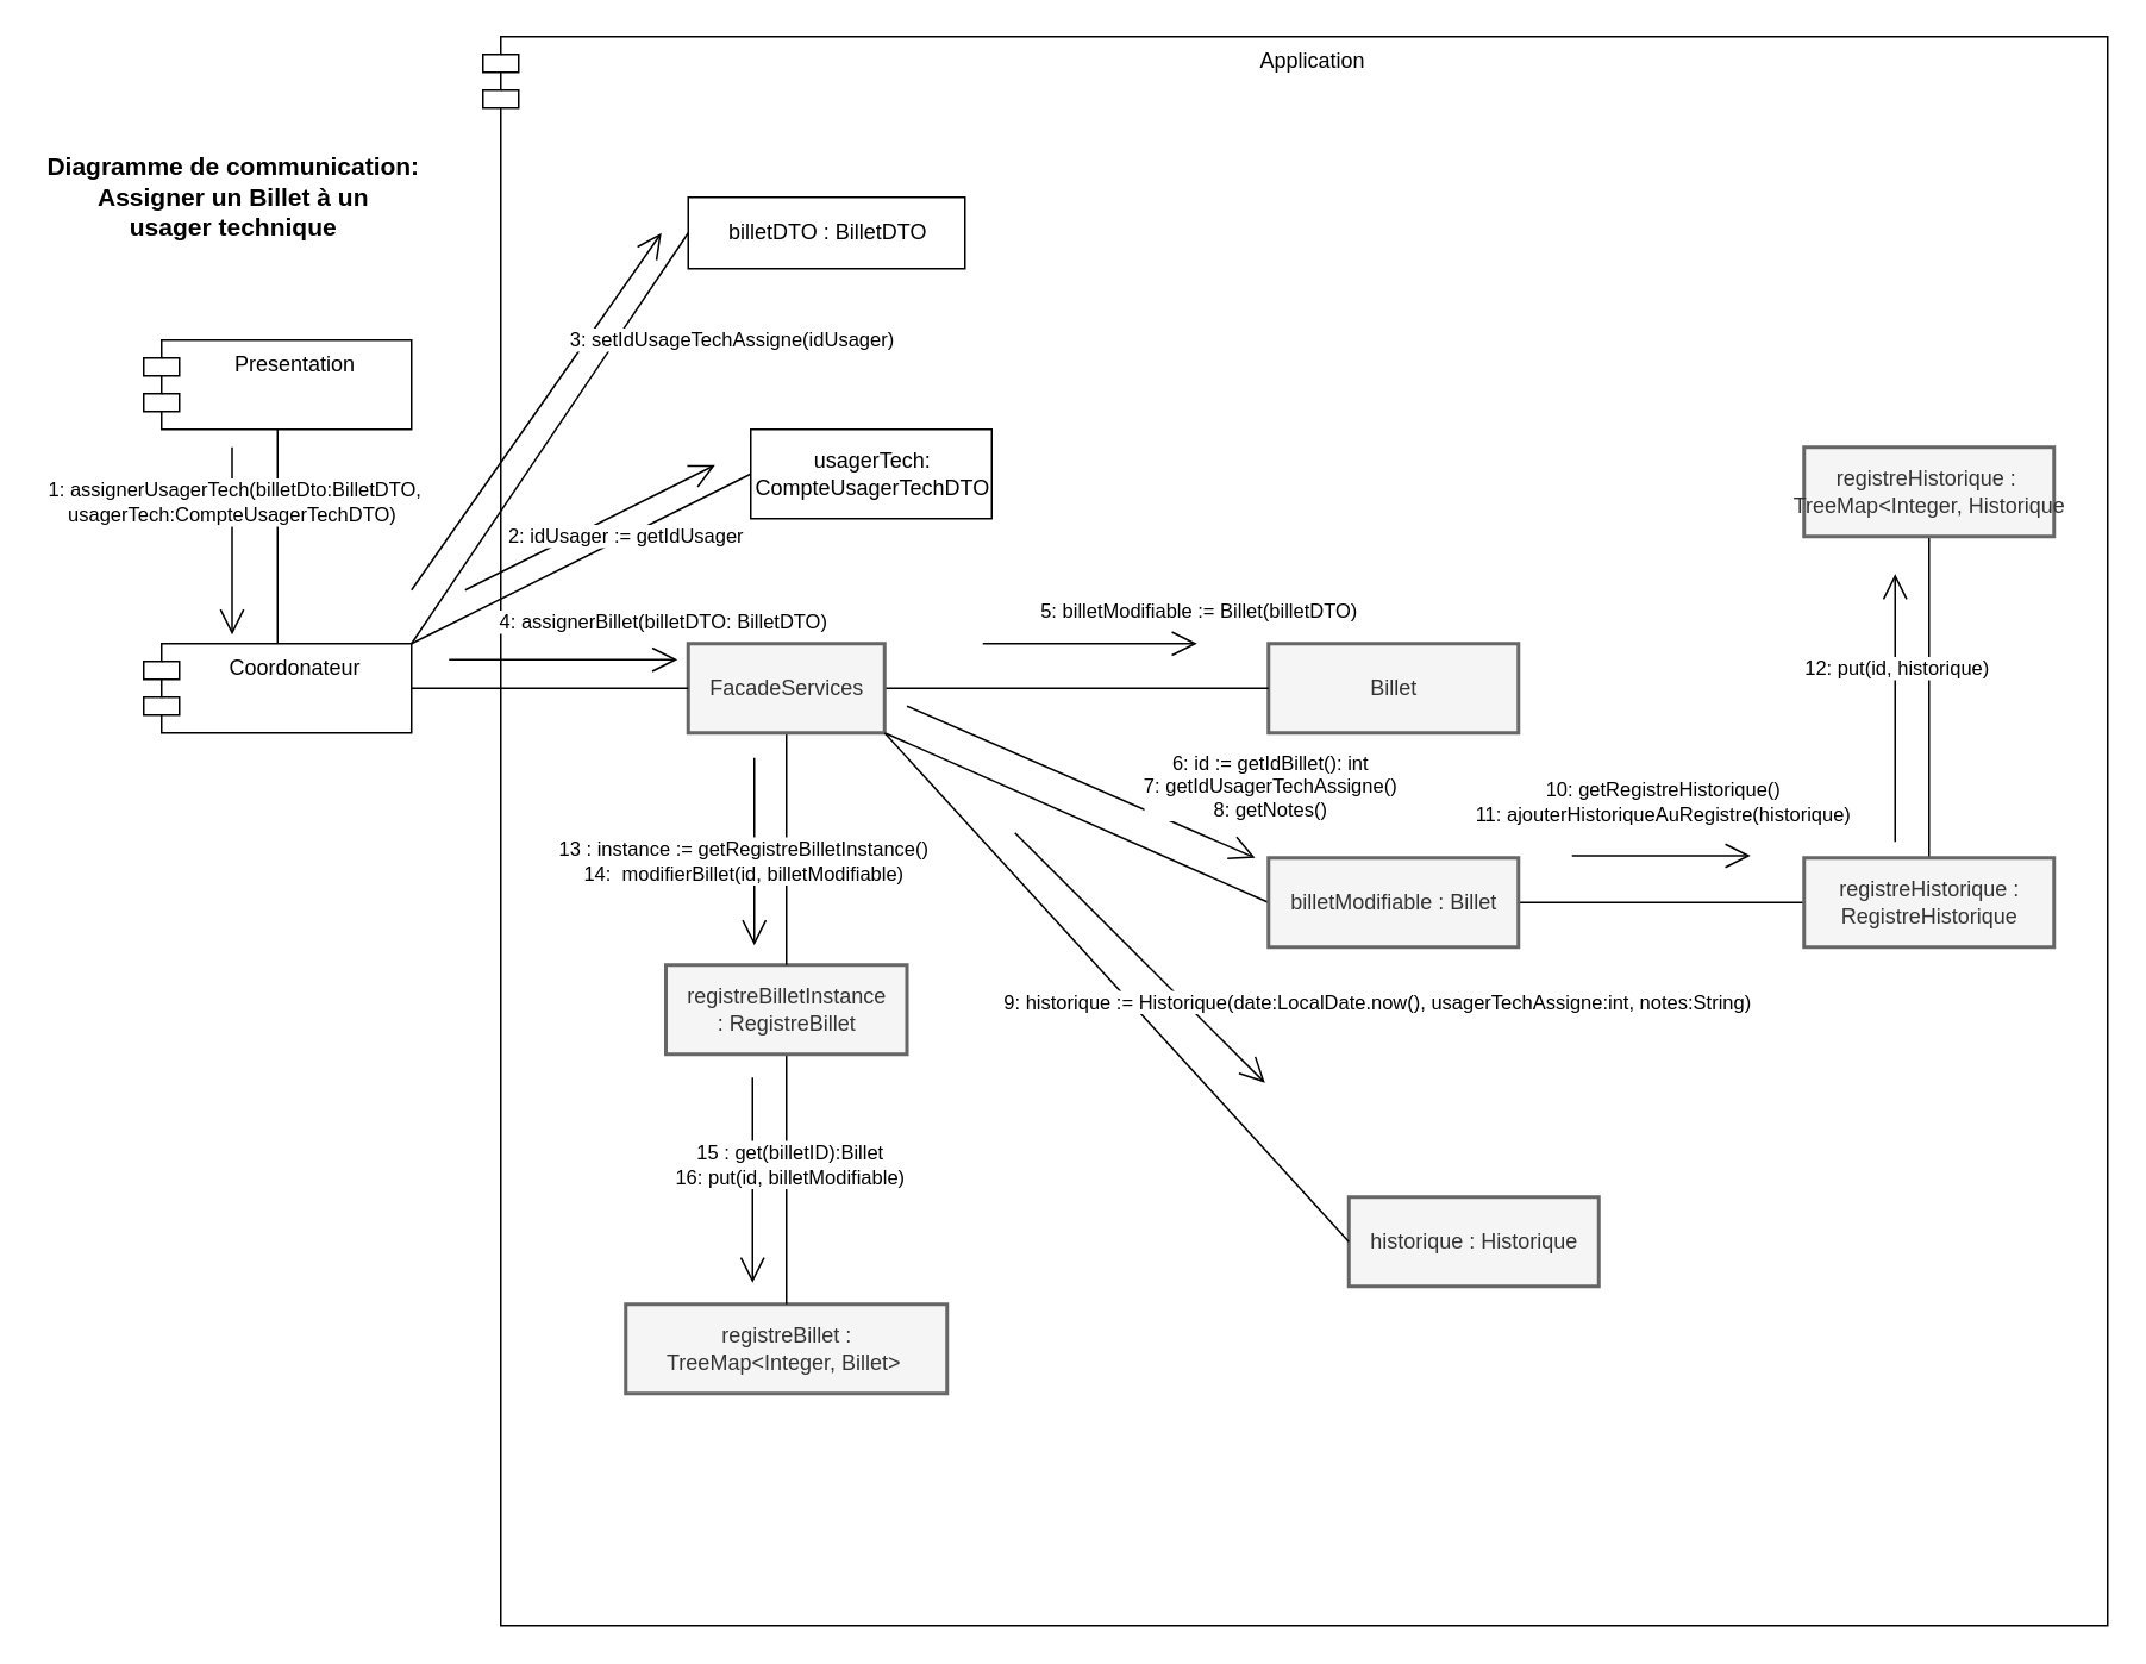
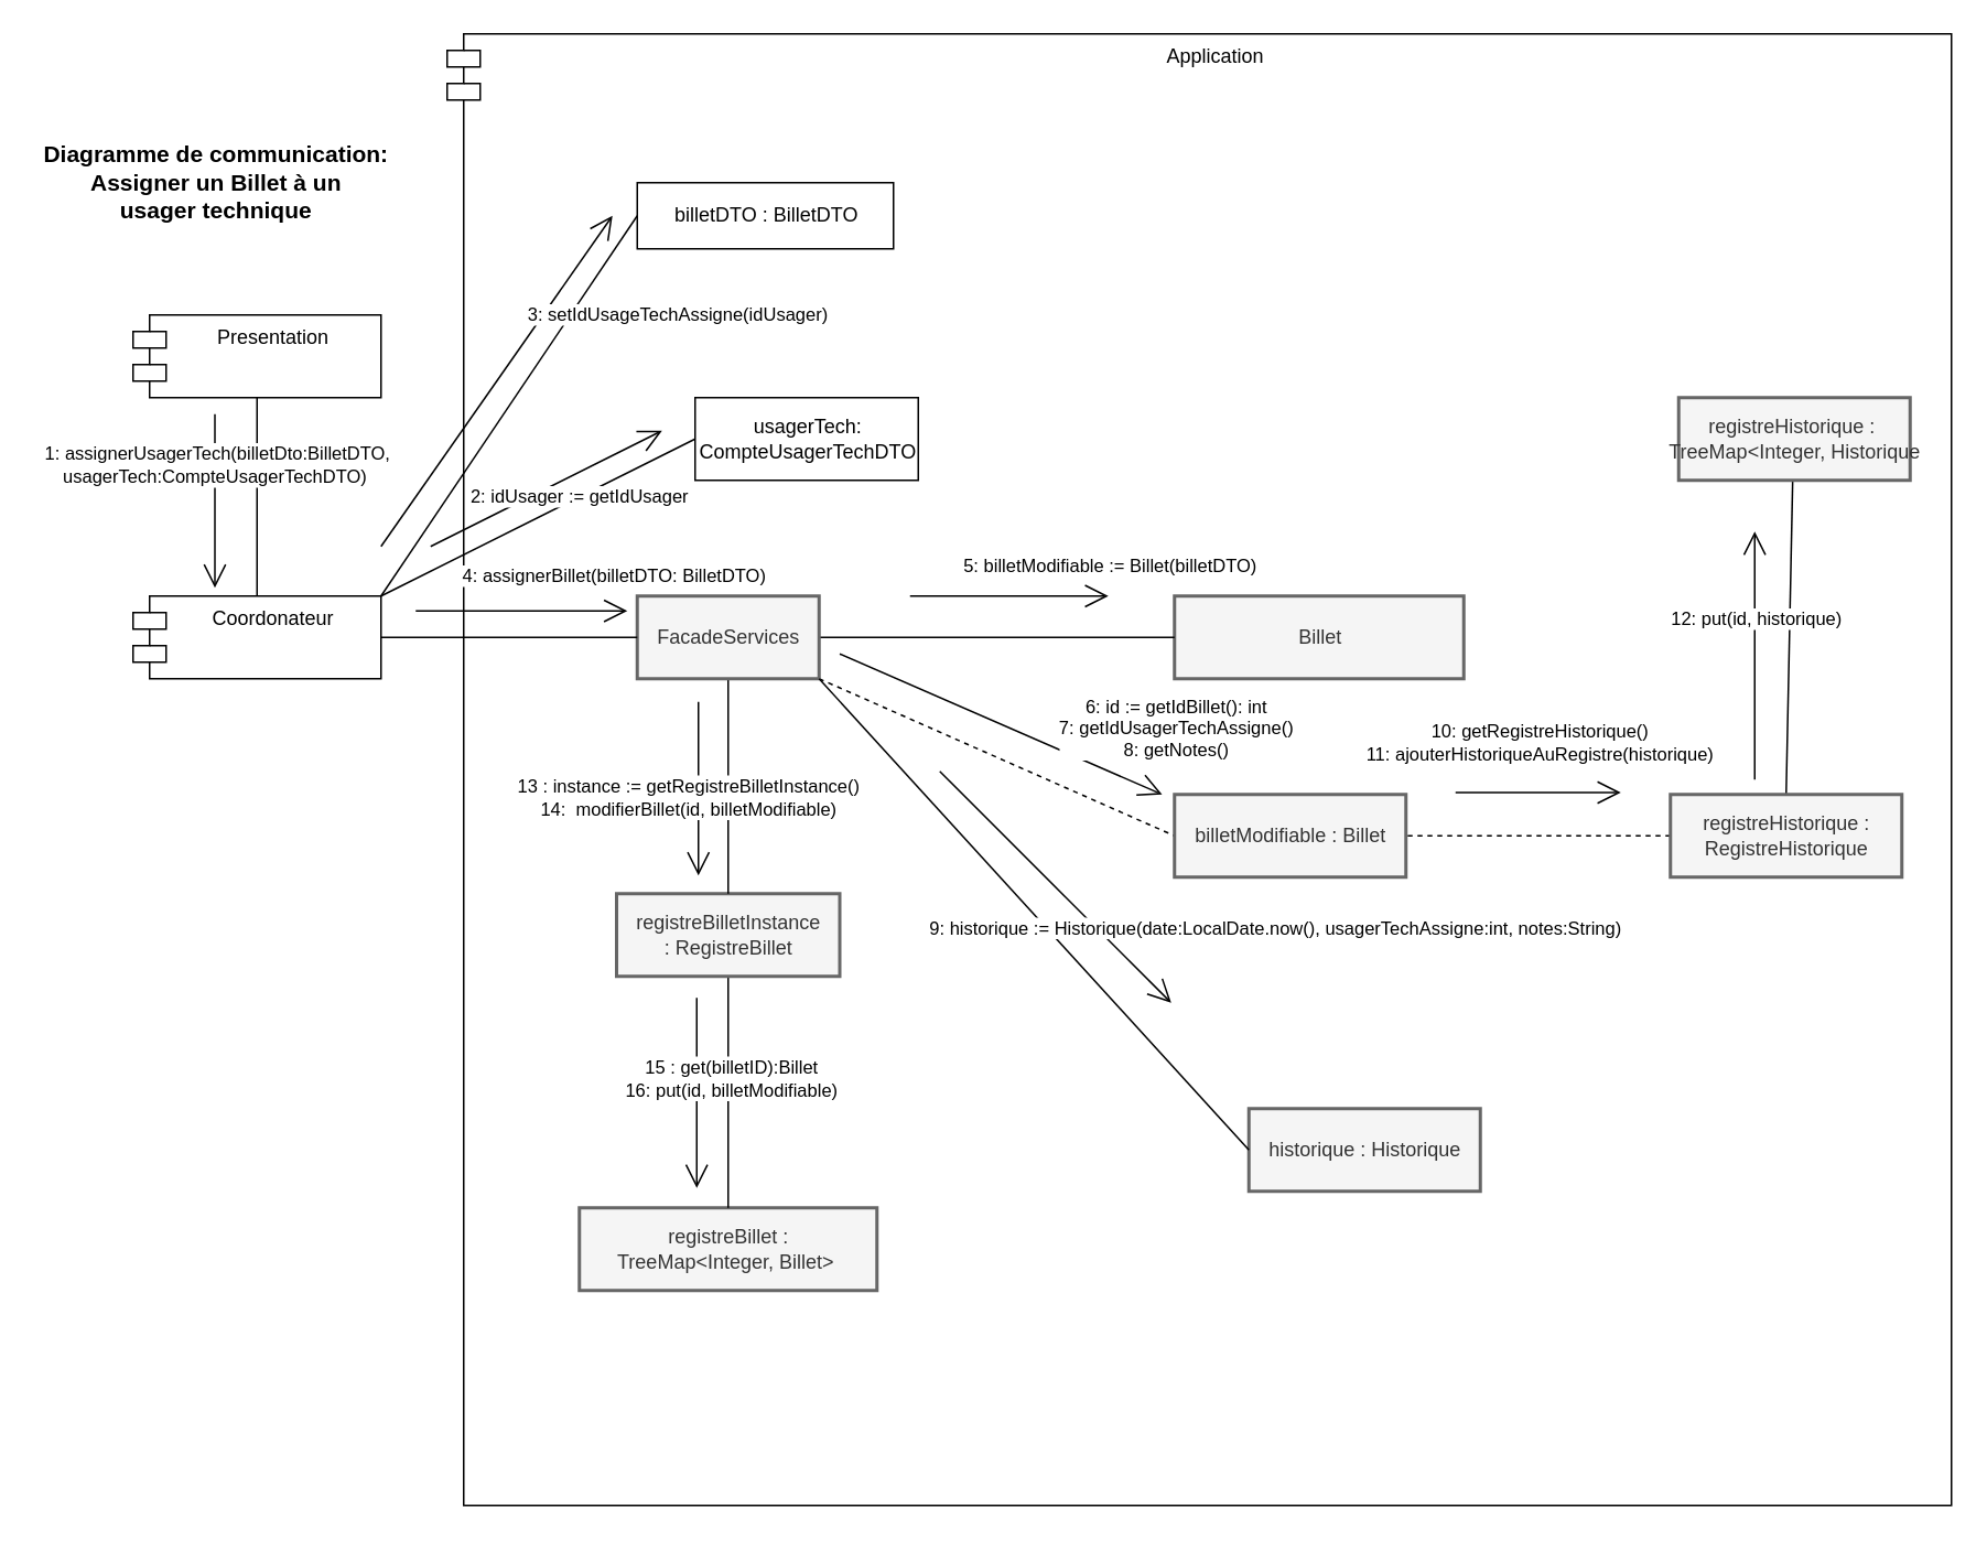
- <mxCell id="26" value="registreHistorique :&amp;nbsp;&lt;br&gt;TreeMap&amp;lt;Integer, Historique" style="html=1;strokeWidth=2;fillColor=#f5f5f5;fontColor=#333333;strokeColor=#666666;" parent="1" vertex="1"><mxGeometry x="1010" y="250" width="140" height="50" as="geometry" /></mxCell>
+ <mxCell id="26" value="registreHistorique :&amp;nbsp;&lt;br&gt;TreeMap&amp;lt;Integer, Historique" style="html=1;strokeWidth=2;fillColor=#f5f5f5;fontColor=#333333;strokeColor=#666666;" parent="1" vertex="1"><mxGeometry x="1015" y="240" width="140" height="50" as="geometry" /></mxCell>
- <mxCell id="5" value="Billet" style="html=1;strokeWidth=2;fillColor=#f5f5f5;fontColor=#333333;strokeColor=#666666;" parent="1" vertex="1"><mxGeometry x="710" y="360" width="140" height="50" as="geometry" /></mxCell>
+ <mxCell id="5" value="Billet" style="html=1;strokeWidth=2;fillColor=#f5f5f5;fontColor=#333333;strokeColor=#666666;" parent="1" vertex="1"><mxGeometry x="710" y="360" width="175" height="50" as="geometry" /></mxCell>
- <mxCell id="10" style="rounded=0;orthogonalLoop=1;jettySize=auto;html=1;entryX=0;entryY=0.5;entryDx=0;entryDy=0;exitX=1;exitY=1;exitDx=0;exitDy=0;endArrow=none;endFill=0;" parent="1" source="11" target="30" edge="1"><mxGeometry relative="1" as="geometry" /></mxCell>
+ <mxCell id="10" style="rounded=0;orthogonalLoop=1;jettySize=auto;html=1;entryX=0;entryY=0.5;entryDx=0;entryDy=0;exitX=1;exitY=1;exitDx=0;exitDy=0;endArrow=none;endFill=0;dashed=1;" parent="1" source="11" target="30" edge="1"><mxGeometry relative="1" as="geometry" /></mxCell>
- <mxCell id="27" style="edgeStyle=none;rounded=0;orthogonalLoop=1;jettySize=auto;html=1;entryX=1;entryY=0.5;entryDx=0;entryDy=0;endArrow=none;endFill=0;" parent="1" source="28" target="30" edge="1"><mxGeometry relative="1" as="geometry" /></mxCell>
+ <mxCell id="27" style="edgeStyle=none;rounded=0;orthogonalLoop=1;jettySize=auto;html=1;entryX=1;entryY=0.5;entryDx=0;entryDy=0;endArrow=none;endFill=0;dashed=1;" parent="1" source="28" target="30" edge="1"><mxGeometry relative="1" as="geometry" /></mxCell>
